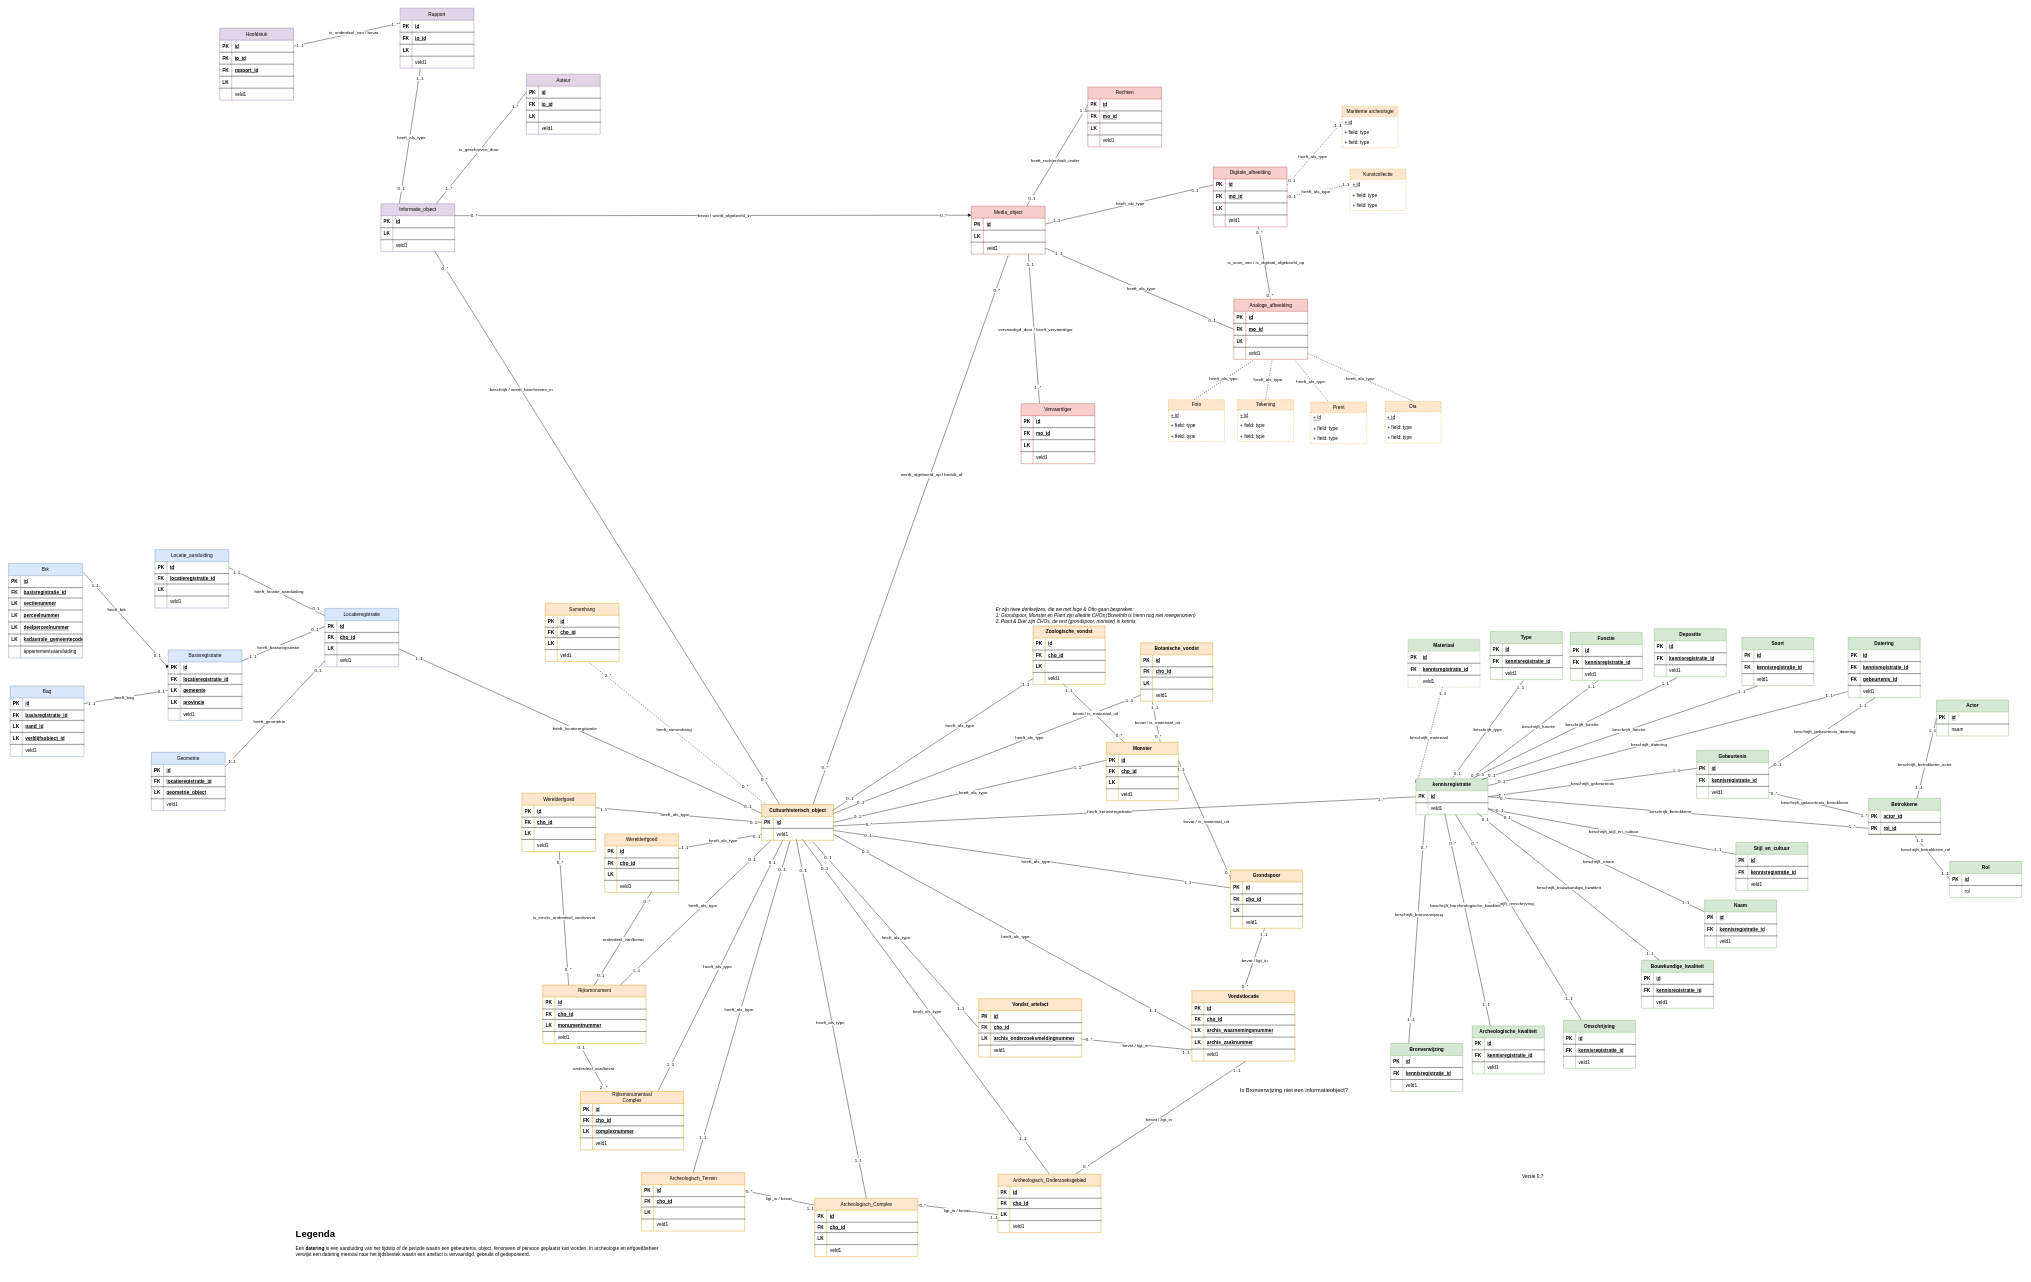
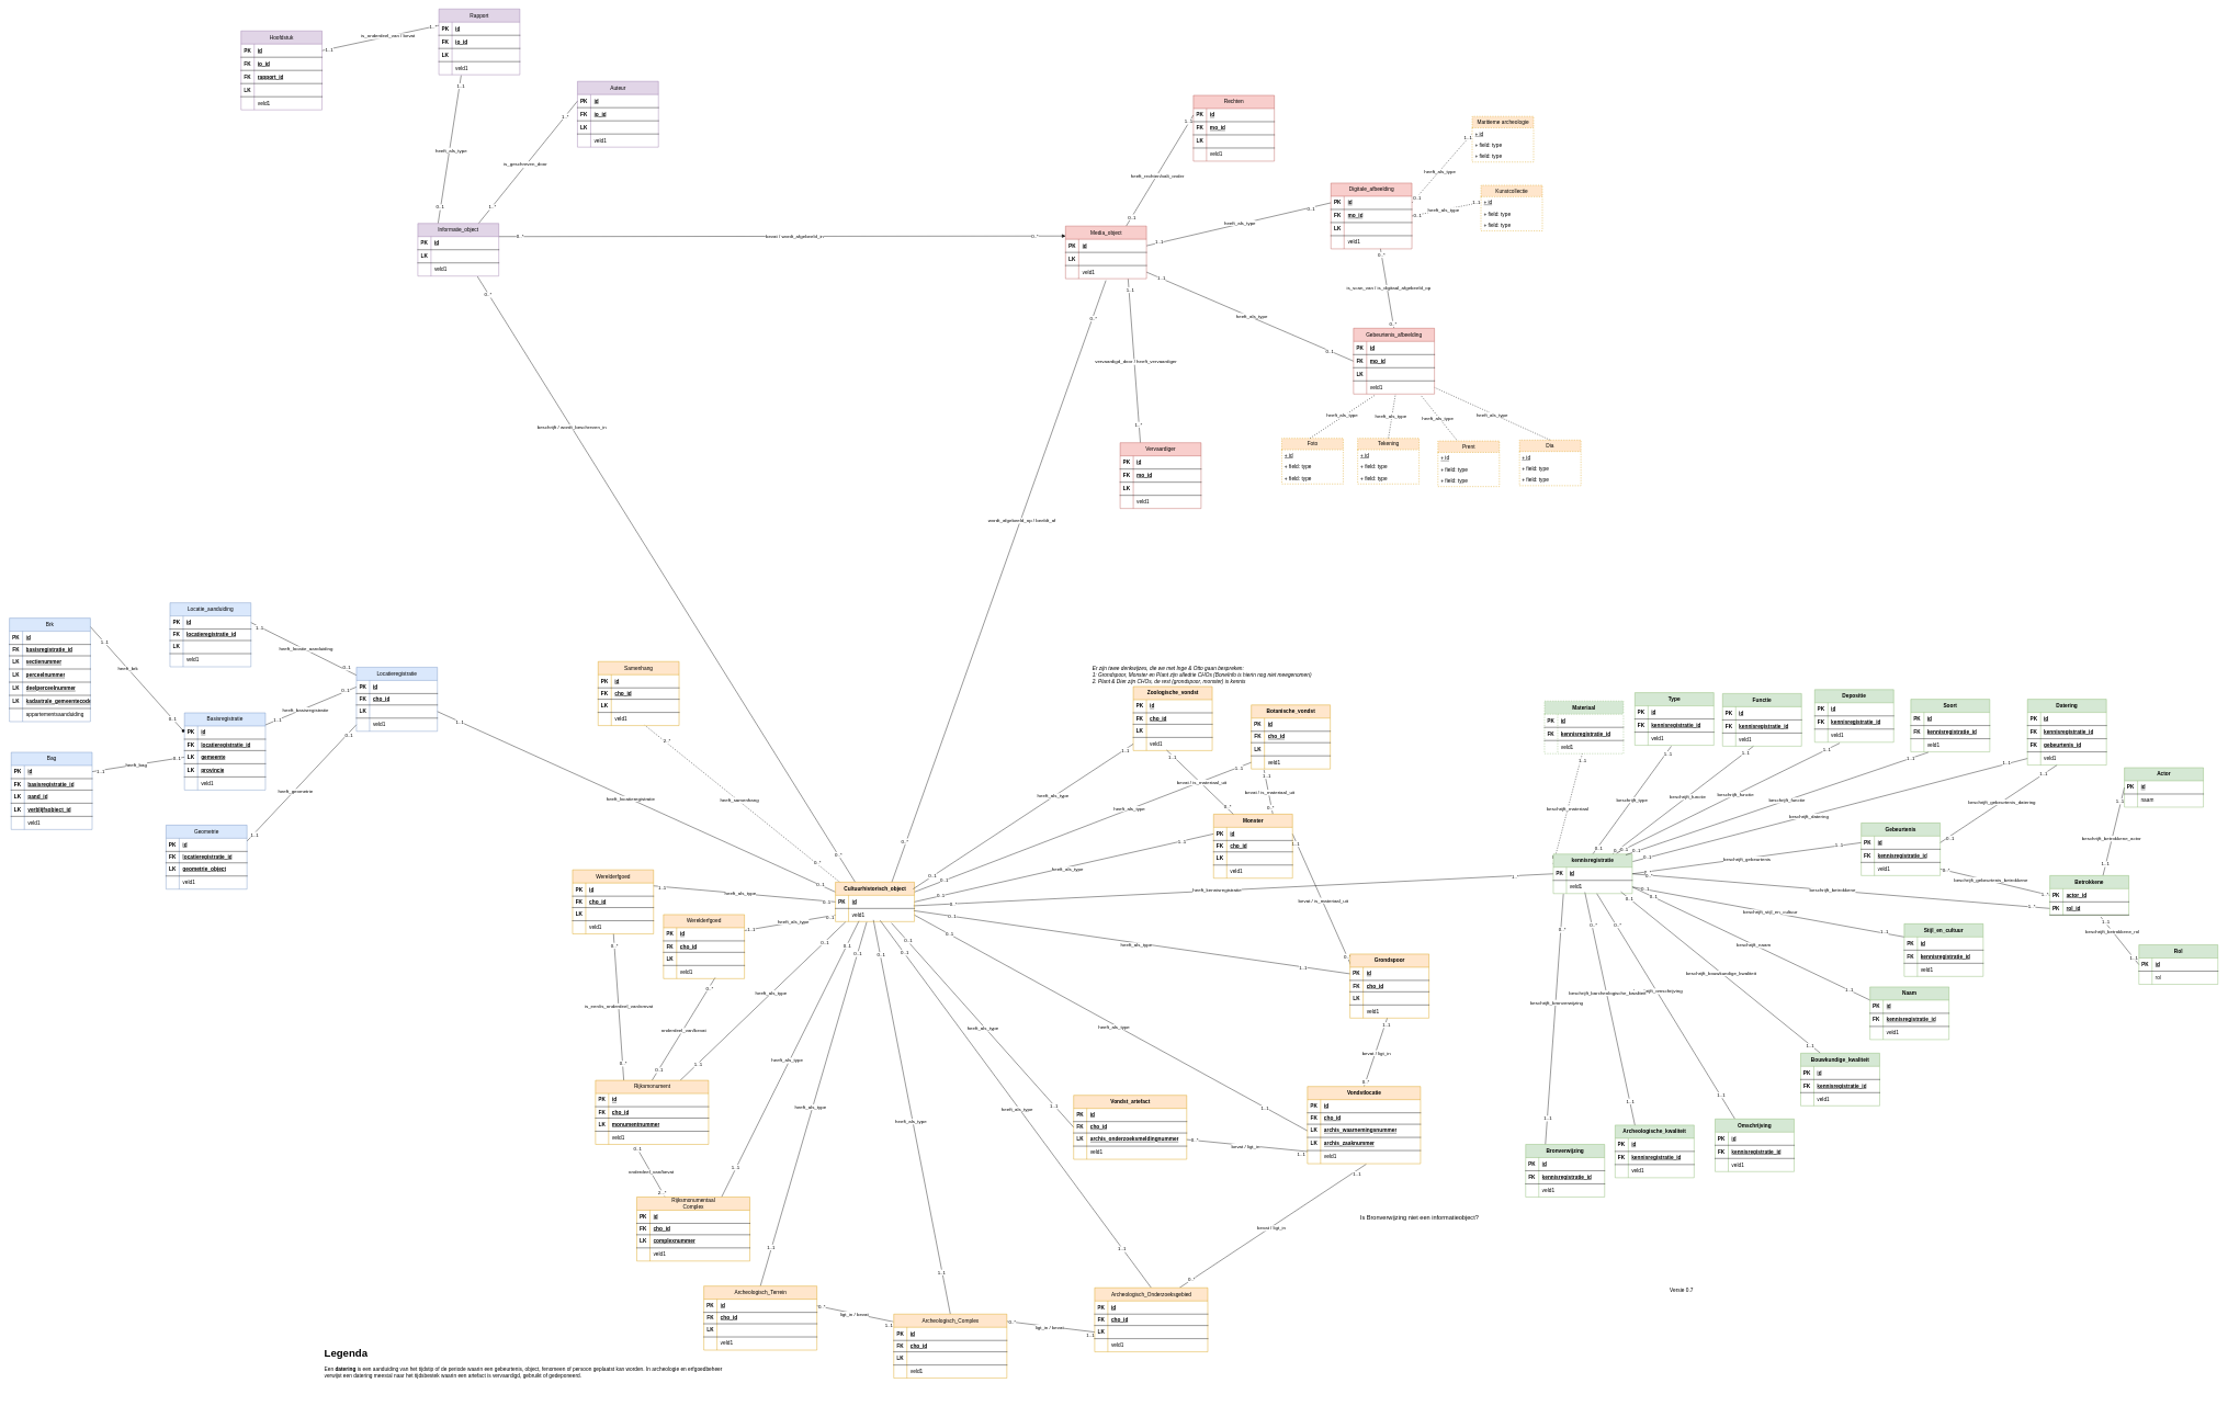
- <mxCell id="836" value="&lt;span style=&quot;font-weight: 400; text-wrap-mode: wrap;&quot;&gt;Analoge_afbeelding&lt;/span&gt;" style="shape=table;startSize=30;container=1;collapsible=1;childLayout=tableLayout;fixedRows=1;rowLines=0;fontStyle=1;align=center;resizeLast=1;html=1;fillColor=#f8cecc;strokeColor=#b85450;" vertex="1" parent="1"><mxGeometry x="3084" y="748" width="184.529" height="150" as="geometry" /></mxCell>
+ <mxCell id="836" value="&lt;span style=&quot;font-weight: 400; text-wrap-mode: wrap;&quot;&gt;Gebeurtenis_afbeelding&lt;/span&gt;" style="shape=table;startSize=30;container=1;collapsible=1;childLayout=tableLayout;fixedRows=1;rowLines=0;fontStyle=1;align=center;resizeLast=1;html=1;fillColor=#f8cecc;strokeColor=#b85450;" vertex="1" parent="1"><mxGeometry x="3084" y="748" width="184.529" height="150" as="geometry" /></mxCell>
- <mxCell id="170" value="&lt;font style=&quot;font-size: 14px;&quot;&gt;Is Bronverwijzing niet een informatieobject?&lt;/font&gt;" style="text;html=1;align=center;verticalAlign=middle;resizable=0;points=[];autosize=1;strokeColor=none;fillColor=none;" vertex="1" parent="1"><mxGeometry x="3090" y="2711.5" width="288" height="29" as="geometry" /></mxCell>
+ <mxCell id="170" value="&lt;font style=&quot;font-size: 14px;&quot;&gt;Is Bronverwijzing niet een informatieobject?&lt;/font&gt;" style="text;html=1;align=center;verticalAlign=middle;resizable=0;points=[];autosize=1;strokeColor=none;fillColor=none;" vertex="1" parent="1"><mxGeometry x="3090" y="2761.5" width="288" height="29" as="geometry" /></mxCell>
